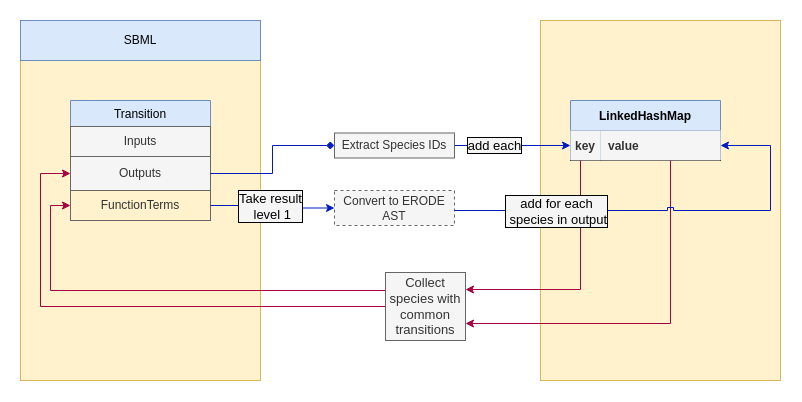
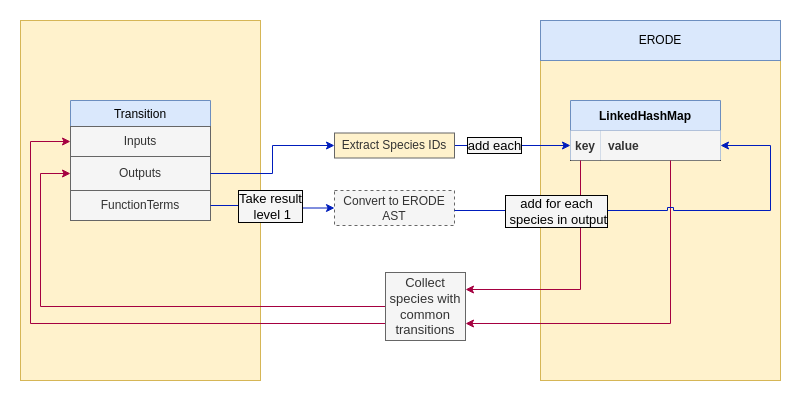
- <mxCell id="4" value="SBML" style="rounded=0;whiteSpace=wrap;html=1;fillColor=#dae8fc;strokeColor=#6c8ebf;" vertex="1" parent="1"><mxGeometry x="20" y="20" width="240" height="40" as="geometry" /></mxCell>
+ <mxCell id="5" value="ERODE" style="rounded=0;whiteSpace=wrap;html=1;fillColor=#dae8fc;strokeColor=#6c8ebf;" vertex="1" parent="1"><mxGeometry x="540" y="20" width="240" height="40" as="geometry" /></mxCell>
- <mxCell id="14" style="edgeStyle=orthogonalEdgeStyle;rounded=0;orthogonalLoop=1;jettySize=auto;html=1;entryX=0;entryY=0.5;entryDx=0;entryDy=0;fillColor=#0050ef;strokeColor=#001DBC;endArrow=diamond;" edge="1" parent="1" source="8" target="17"><mxGeometry relative="1" as="geometry"><mxPoint x="310" y="173" as="targetPoint" /></mxGeometry></mxCell>
+ <mxCell id="14" style="edgeStyle=orthogonalEdgeStyle;rounded=0;orthogonalLoop=1;jettySize=auto;html=1;entryX=0;entryY=0.5;entryDx=0;entryDy=0;fillColor=#0050ef;strokeColor=#001DBC;" edge="1" parent="1" source="8" target="17"><mxGeometry relative="1" as="geometry"><mxPoint x="310" y="173" as="targetPoint" /></mxGeometry></mxCell>
- <mxCell id="17" value="Extract Species IDs" style="rounded=0;whiteSpace=wrap;html=1;fillColor=#f5f5f5;strokeColor=#666666;fontColor=#333333;" vertex="1" parent="1"><mxGeometry x="334" y="132.5" width="120" height="25" as="geometry" /></mxCell>
+ <mxCell id="17" value="Extract Species IDs" style="rounded=0;whiteSpace=wrap;html=1;fillColor=#fff2cc;strokeColor=#666666;fontColor=#333333;" vertex="1" parent="1"><mxGeometry x="334" y="132.5" width="120" height="25" as="geometry" /></mxCell>
- <mxCell id="9" value="FunctionTerms" style="rounded=0;whiteSpace=wrap;html=1;fillColor=#fff2cc;strokeColor=#666666;fontColor=#333333;" vertex="1" parent="6"><mxGeometry y="90" width="140" height="30" as="geometry" /></mxCell>
+ <mxCell id="9" value="FunctionTerms" style="rounded=0;whiteSpace=wrap;html=1;fillColor=#f5f5f5;strokeColor=#666666;fontColor=#333333;" vertex="1" parent="6"><mxGeometry y="90" width="140" height="30" as="geometry" /></mxCell>
- <mxCell id="23" style="edgeStyle=orthogonalEdgeStyle;rounded=0;jumpStyle=sharp;orthogonalLoop=1;jettySize=auto;html=1;entryX=0;entryY=0.5;entryDx=0;entryDy=0;fontSize=13;fillColor=#d80073;strokeColor=#A50040;" edge="1" parent="1" source="24" target="9"><mxGeometry relative="1" as="geometry"><Array as="points"><mxPoint x="50" y="290" /><mxPoint x="50" y="205" /></Array></mxGeometry></mxCell>
+ <mxCell id="21" style="edgeStyle=orthogonalEdgeStyle;rounded=0;jumpStyle=sharp;orthogonalLoop=1;jettySize=auto;html=1;entryX=0;entryY=0.5;entryDx=0;entryDy=0;fontSize=13;exitX=0;exitY=0.75;exitDx=0;exitDy=0;fillColor=#d80073;strokeColor=#A50040;" edge="1" parent="1" source="24" target="7"><mxGeometry relative="1" as="geometry"><Array as="points"><mxPoint x="30" y="323" /><mxPoint x="30" y="141" /></Array></mxGeometry></mxCell>
